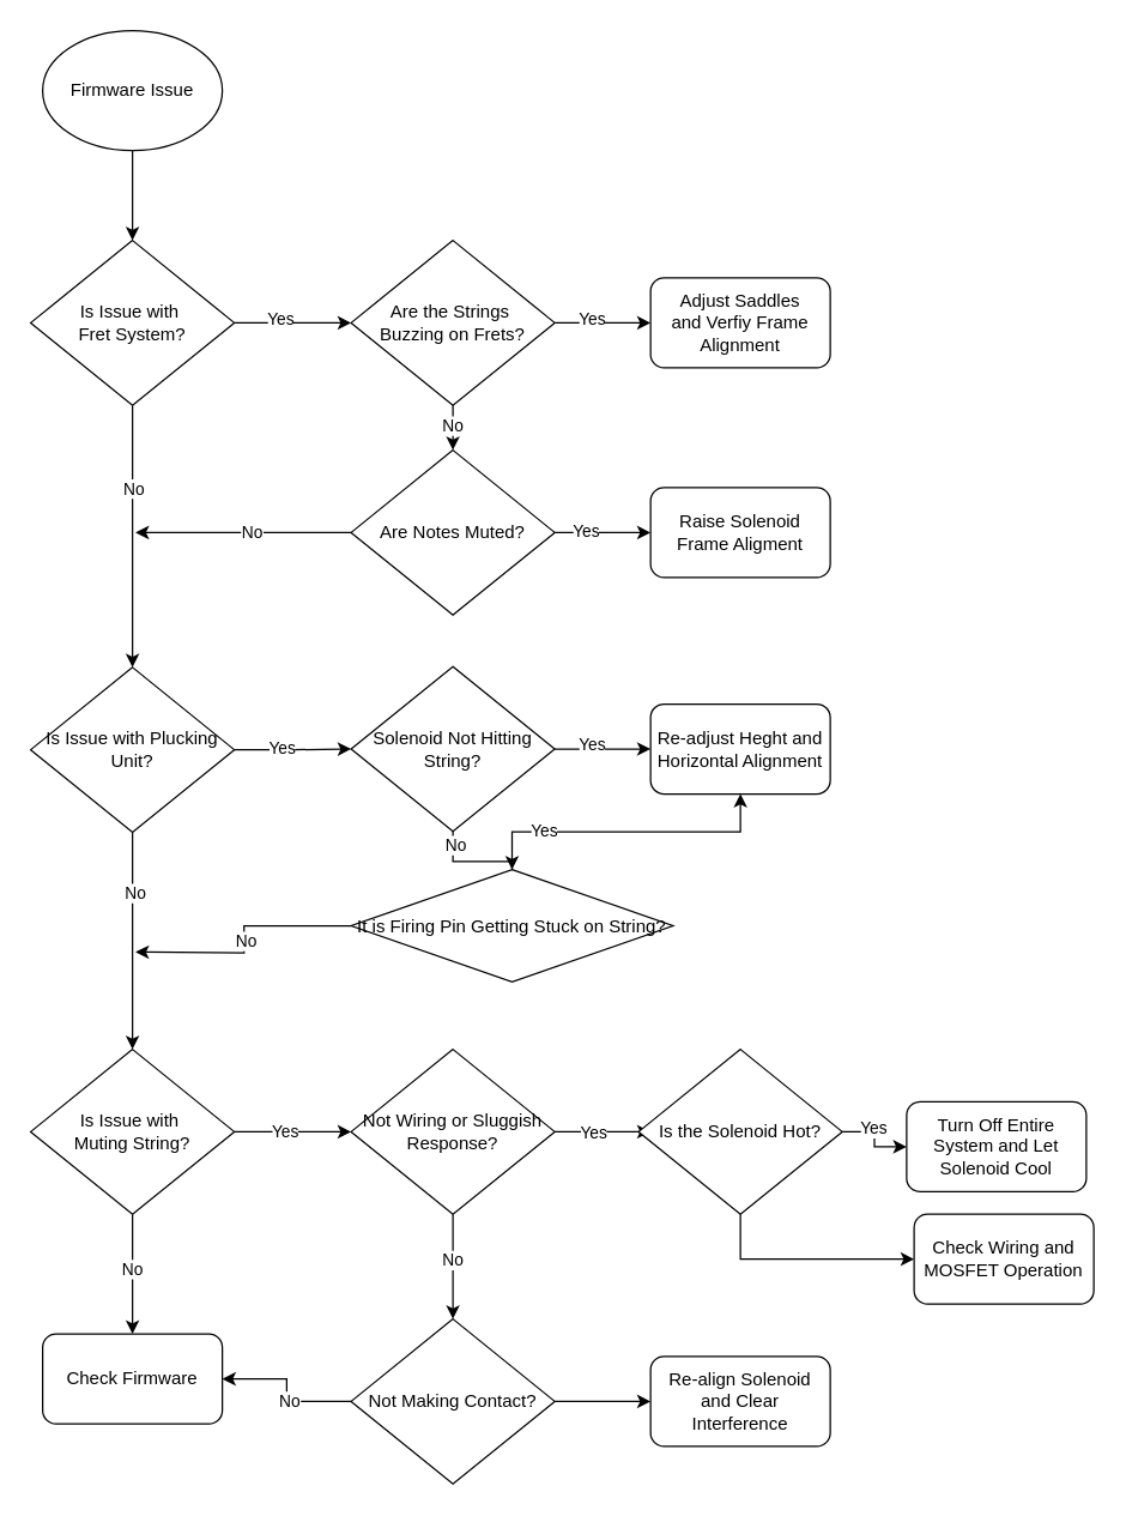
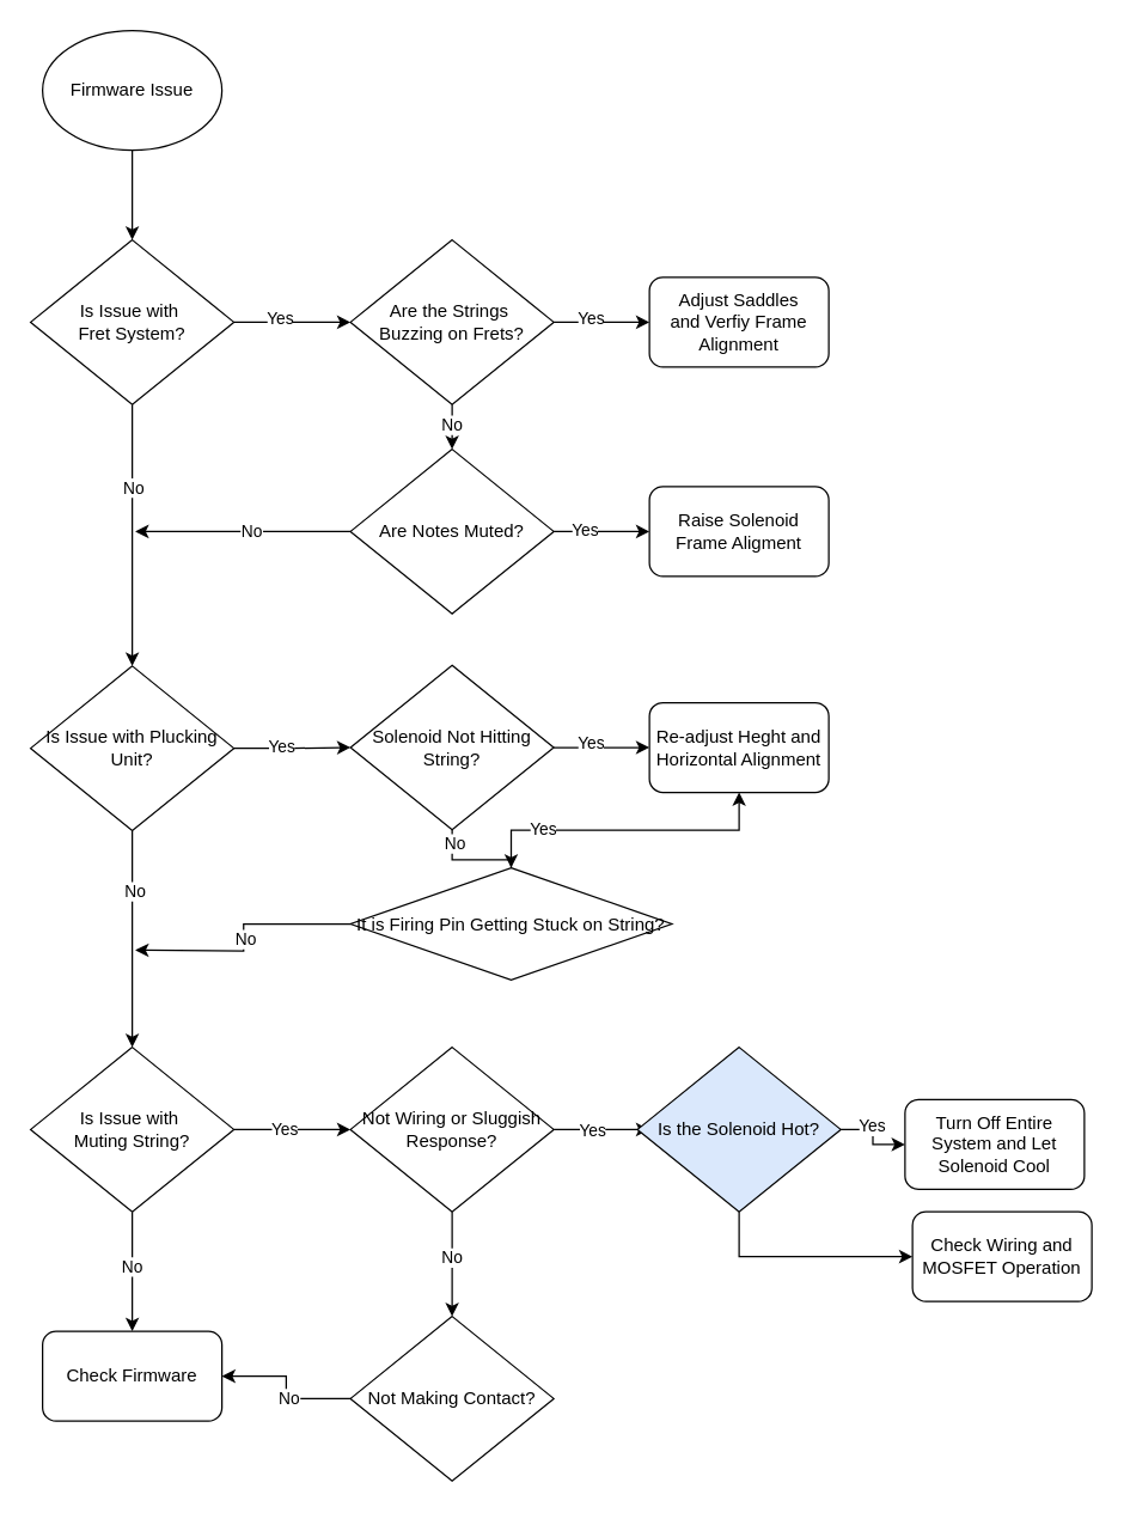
- <mxCell id="54" value="Is the Solenoid Hot?" style="rhombus;whiteSpace=wrap;html=1;" vertex="1" parent="1"><mxGeometry x="426" y="700" width="136" height="110" as="geometry" /></mxCell>
+ <mxCell id="54" value="Is the Solenoid Hot?" style="rhombus;whiteSpace=wrap;html=1;fillColor=#dae8fc;" vertex="1" parent="1"><mxGeometry x="426" y="700" width="136" height="110" as="geometry" /></mxCell>
- <mxCell id="44" value="" style="edgeStyle=orthogonalEdgeStyle;rounded=0;orthogonalLoop=1;jettySize=auto;html=1;" edge="1" parent="1" source="45" target="57"><mxGeometry relative="1" as="geometry" /></mxCell>
- <mxCell id="57" value="Re-align Solenoid and Clear Interference" style="rounded=1;whiteSpace=wrap;html=1;" vertex="1" parent="1"><mxGeometry x="434" y="905" width="120" height="60" as="geometry" /></mxCell>
